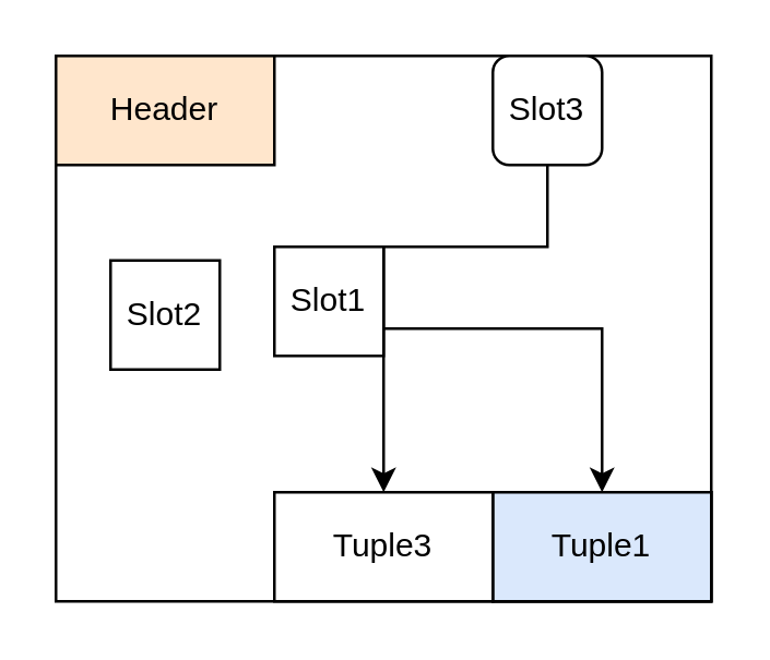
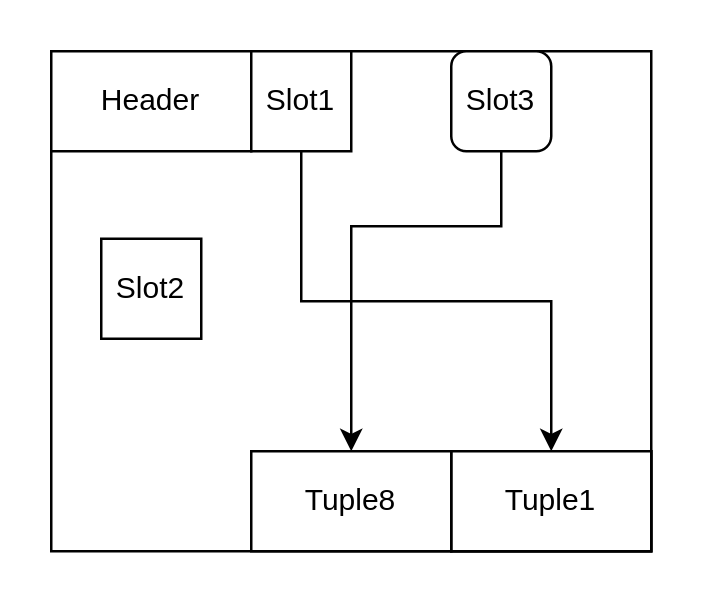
- <mxCell id="3" value="Header" style="whiteSpace=wrap;html=1;fillColor=#ffe6cc;" parent="1" vertex="1"><mxGeometry x="20" y="20" width="80" height="40" as="geometry" /></mxCell>
+ <mxCell id="3" value="Header" style="whiteSpace=wrap;html=1;" parent="1" vertex="1"><mxGeometry x="20" y="20" width="80" height="40" as="geometry" /></mxCell>
- <mxCell id="6" value="Slot1" style="whiteSpace=wrap;html=1;" parent="1" vertex="1"><mxGeometry x="100" y="90" width="40" height="40" as="geometry" /></mxCell>
+ <mxCell id="6" value="Slot1" style="whiteSpace=wrap;html=1;" parent="1" vertex="1"><mxGeometry x="100" y="20" width="40" height="40" as="geometry" /></mxCell>
- <mxCell id="9" value="Tuple3" style="whiteSpace=wrap;html=1;" vertex="1" parent="1"><mxGeometry x="100" y="180" width="80" height="40" as="geometry" /></mxCell>
+ <mxCell id="9" value="Tuple8" style="whiteSpace=wrap;html=1;" vertex="1" parent="1"><mxGeometry x="100" y="180" width="80" height="40" as="geometry" /></mxCell>
- <mxCell id="8" value="Tuple1" style="whiteSpace=wrap;html=1;fillColor=#dae8fc;" vertex="1" parent="1"><mxGeometry x="180" y="180" width="80" height="40" as="geometry" /></mxCell>
+ <mxCell id="8" value="Tuple1" style="whiteSpace=wrap;html=1;" vertex="1" parent="1"><mxGeometry x="180" y="180" width="80" height="40" as="geometry" /></mxCell>
